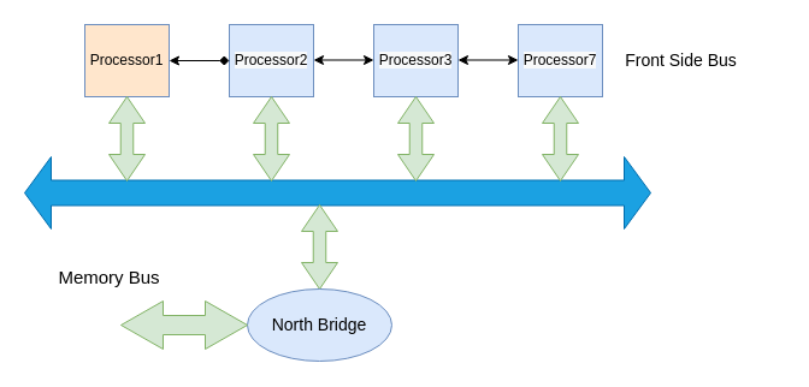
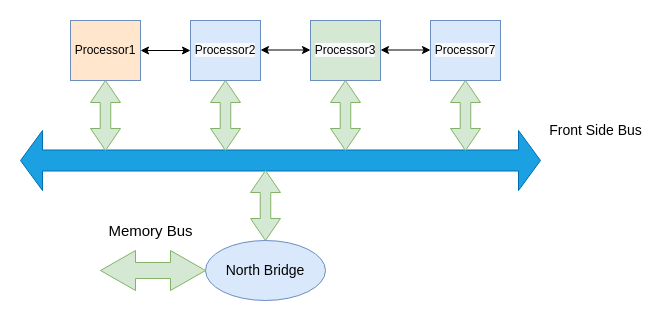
- <mxCell id="6" value="" style="endArrow=diamond;startArrow=classic;html=1;exitX=1;exitY=0.5;exitDx=0;exitDy=0;" edge="1" parent="1" source="2" target="5"><mxGeometry width="50" height="50" relative="1" as="geometry"><mxPoint x="260" y="360" as="sourcePoint" /><mxPoint x="310" y="310" as="targetPoint" /></mxGeometry></mxCell>
+ <mxCell id="6" value="" style="endArrow=classic;startArrow=classic;html=1;exitX=1;exitY=0.5;exitDx=0;exitDy=0;" edge="1" parent="1" source="2" target="5"><mxGeometry width="50" height="50" relative="1" as="geometry"><mxPoint x="260" y="360" as="sourcePoint" /><mxPoint x="310" y="310" as="targetPoint" /></mxGeometry></mxCell>
- <mxCell id="4" value="&lt;span style=&quot;color: rgb(0 , 0 , 0) ; font-family: &amp;#34;helvetica&amp;#34; ; font-size: 12px ; font-style: normal ; font-weight: 400 ; letter-spacing: normal ; text-align: center ; text-indent: 0px ; text-transform: none ; word-spacing: 0px ; background-color: rgb(248 , 249 , 250) ; display: inline ; float: none&quot;&gt;Processor3&lt;/span&gt;" style="rounded=0;whiteSpace=wrap;html=1;fillColor=#dae8fc;strokeColor=#6c8ebf;" vertex="1" parent="1"><mxGeometry x="310" y="20" width="70" height="60" as="geometry" /></mxCell>
+ <mxCell id="4" value="&lt;span style=&quot;color: rgb(0 , 0 , 0) ; font-family: &amp;#34;helvetica&amp;#34; ; font-size: 12px ; font-style: normal ; font-weight: 400 ; letter-spacing: normal ; text-align: center ; text-indent: 0px ; text-transform: none ; word-spacing: 0px ; background-color: rgb(248 , 249 , 250) ; display: inline ; float: none&quot;&gt;Processor3&lt;/span&gt;" style="rounded=0;whiteSpace=wrap;html=1;fillColor=#d5e8d4;strokeColor=#6c8ebf;" vertex="1" parent="1"><mxGeometry x="310" y="20" width="70" height="60" as="geometry" /></mxCell>
- <mxCell id="18" value="&lt;font style=&quot;font-size: 14px&quot;&gt;Front Side Bus&lt;/font&gt;" style="text;html=1;align=center;verticalAlign=middle;resizable=0;points=[];autosize=1;" vertex="1" parent="1"><mxGeometry x="510" y="40" width="110" height="20" as="geometry" /></mxCell>
+ <mxCell id="18" value="&lt;font style=&quot;font-size: 14px&quot;&gt;Front Side Bus&lt;/font&gt;" style="text;html=1;align=center;verticalAlign=middle;resizable=0;points=[];autosize=1;" vertex="1" parent="1"><mxGeometry x="540" y="120" width="110" height="20" as="geometry" /></mxCell>
- <mxCell id="17" value="&lt;font style=&quot;font-size: 15px&quot;&gt;Memory Bus&lt;/font&gt;" style="text;html=1;align=center;verticalAlign=middle;resizable=0;points=[];autosize=1;" vertex="1" parent="1"><mxGeometry x="40" y="220" width="100" height="20" as="geometry" /></mxCell>
+ <mxCell id="17" value="&lt;font style=&quot;font-size: 15px&quot;&gt;Memory Bus&lt;/font&gt;" style="text;html=1;align=center;verticalAlign=middle;resizable=0;points=[];autosize=1;" vertex="1" parent="1"><mxGeometry x="100" y="220" width="100" height="20" as="geometry" /></mxCell>
